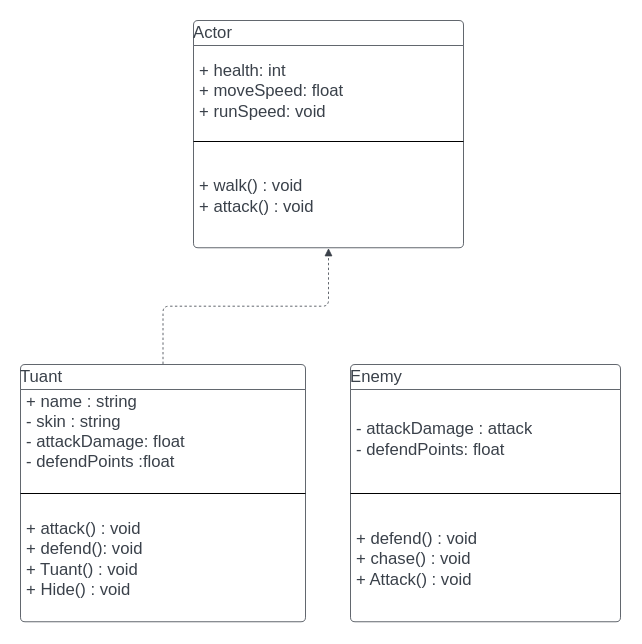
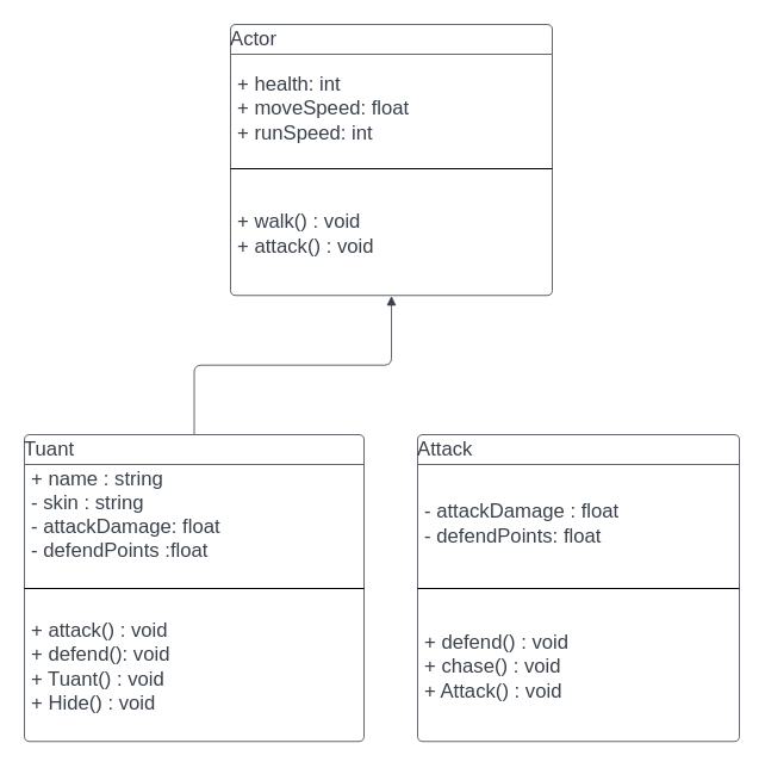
- <mxCell id="3" value="+ health: int&#10;+ moveSpeed: float&#10;+ runSpeed: void" style="part=1;html=1;resizeHeight=0;strokeColor=none;fillColor=none;align=left;verticalAlign=middle;spacingLeft=4;spacingRight=4;overflow=hidden;rotatable=0;points=[[0,0.5],[1,0.5]];portConstraint=eastwest;swimlaneFillColor=#ffffff;strokeOpacity=100;whiteSpace=wrap;fontSize=16.7;fontColor=#3a414a;" vertex="1" parent="2"><mxGeometry y="25" width="270" height="92" as="geometry" /></mxCell>
+ <mxCell id="3" value="+ health: int&#10;+ moveSpeed: float&#10;+ runSpeed: int" style="part=1;html=1;resizeHeight=0;strokeColor=none;fillColor=none;align=left;verticalAlign=middle;spacingLeft=4;spacingRight=4;overflow=hidden;rotatable=0;points=[[0,0.5],[1,0.5]];portConstraint=eastwest;swimlaneFillColor=#ffffff;strokeOpacity=100;whiteSpace=wrap;fontSize=16.7;fontColor=#3a414a;" vertex="1" parent="2"><mxGeometry y="25" width="270" height="92" as="geometry" /></mxCell>
- <mxCell id="10" value="" style="html=1;jettySize=18;whiteSpace=wrap;fontSize=13;strokeColor=#3a414a;strokeOpacity=100;strokeWidth=0.8;rounded=1;arcSize=12;edgeStyle=orthogonalEdgeStyle;startArrow=none;endArrow=block;endFill=1;exitX=0.5;exitY=-0.002;exitPerimeter=0;entryX=0.5;entryY=1.002;entryPerimeter=0;lucidId=_OIvEM8OEN_d;dashed=1;" edge="1" parent="1" source="6" target="2"><mxGeometry width="100" height="100" relative="1" as="geometry"><Array as="points" /></mxGeometry></mxCell>
+ <mxCell id="10" value="" style="html=1;jettySize=18;whiteSpace=wrap;fontSize=13;strokeColor=#3a414a;strokeOpacity=100;strokeWidth=0.8;rounded=1;arcSize=12;edgeStyle=orthogonalEdgeStyle;startArrow=none;endArrow=block;endFill=1;exitX=0.5;exitY=-0.002;exitPerimeter=0;entryX=0.5;entryY=1.002;entryPerimeter=0;lucidId=_OIvEM8OEN_d;" edge="1" parent="1" source="6" target="2"><mxGeometry width="100" height="100" relative="1" as="geometry"><Array as="points" /></mxGeometry></mxCell>
- <mxCell id="11" value="Enemy" style="html=1;overflow=block;blockSpacing=1;swimlane;childLayout=stackLayout;horizontal=1;horizontalStack=0;resizeParent=1;resizeParentMax=0;resizeLast=0;collapsible=0;fontStyle=0;marginBottom=0;swimlaneFillColor=#ffffff;startSize=25;whiteSpace=wrap;fontSize=16.7;fontColor=#3a414a;align=left;spacing=0;strokeColor=#3a414a;strokeOpacity=100;rounded=1;absoluteArcSize=1;arcSize=9;strokeWidth=0.8;" vertex="1" parent="1"><mxGeometry x="350" y="364" width="270" height="257.25" as="geometry" /></mxCell>
+ <mxCell id="11" value="Attack" style="html=1;overflow=block;blockSpacing=1;swimlane;childLayout=stackLayout;horizontal=1;horizontalStack=0;resizeParent=1;resizeParentMax=0;resizeLast=0;collapsible=0;fontStyle=0;marginBottom=0;swimlaneFillColor=#ffffff;startSize=25;whiteSpace=wrap;fontSize=16.7;fontColor=#3a414a;align=left;spacing=0;strokeColor=#3a414a;strokeOpacity=100;rounded=1;absoluteArcSize=1;arcSize=9;strokeWidth=0.8;" vertex="1" parent="1"><mxGeometry x="350" y="364" width="270" height="257.25" as="geometry" /></mxCell>
- <mxCell id="12" value="- attackDamage : attack&lt;br&gt;- defendPoints: float" style="part=1;html=1;resizeHeight=0;strokeColor=none;fillColor=none;align=left;verticalAlign=middle;spacingLeft=4;spacingRight=4;overflow=hidden;rotatable=0;points=[[0,0.5],[1,0.5]];portConstraint=eastwest;swimlaneFillColor=#ffffff;strokeOpacity=100;whiteSpace=wrap;fontSize=16.7;fontColor=#3a414a;" vertex="1" parent="11"><mxGeometry y="25" width="270" height="100" as="geometry" /></mxCell>
+ <mxCell id="12" value="- attackDamage : float&lt;br&gt;- defendPoints: float" style="part=1;html=1;resizeHeight=0;strokeColor=none;fillColor=none;align=left;verticalAlign=middle;spacingLeft=4;spacingRight=4;overflow=hidden;rotatable=0;points=[[0,0.5],[1,0.5]];portConstraint=eastwest;swimlaneFillColor=#ffffff;strokeOpacity=100;whiteSpace=wrap;fontSize=16.7;fontColor=#3a414a;" vertex="1" parent="11"><mxGeometry y="25" width="270" height="100" as="geometry" /></mxCell>
